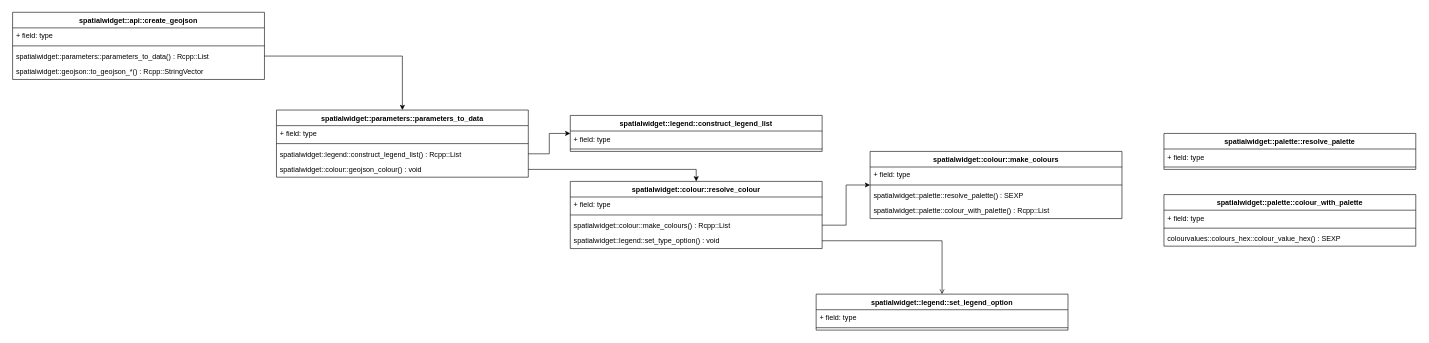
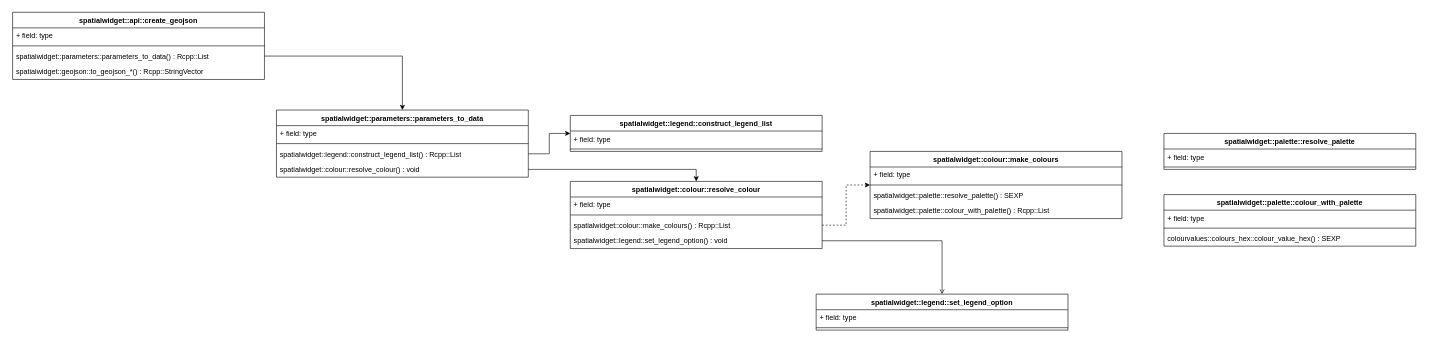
- <mxCell id="11" value="spatialwidget::colour::geojson_colour() : void&#10;" style="text;strokeColor=none;fillColor=none;align=left;verticalAlign=top;spacingLeft=4;spacingRight=4;overflow=hidden;rotatable=0;points=[[0,0.5],[1,0.5]];portConstraint=eastwest;" vertex="1" parent="7"><mxGeometry y="86" width="420" height="26" as="geometry" /></mxCell>
+ <mxCell id="11" value="spatialwidget::colour::resolve_colour() : void&#10;" style="text;strokeColor=none;fillColor=none;align=left;verticalAlign=top;spacingLeft=4;spacingRight=4;overflow=hidden;rotatable=0;points=[[0,0.5],[1,0.5]];portConstraint=eastwest;" vertex="1" parent="7"><mxGeometry y="86" width="420" height="26" as="geometry" /></mxCell>
- <mxCell id="32" style="edgeStyle=orthogonalEdgeStyle;rounded=0;orthogonalLoop=1;jettySize=auto;html=1;" edge="1" parent="1" source="20" target="27"><mxGeometry relative="1" as="geometry" /></mxCell>
+ <mxCell id="32" style="edgeStyle=orthogonalEdgeStyle;rounded=0;orthogonalLoop=1;jettySize=auto;html=1;dashed=1;" edge="1" parent="1" source="20" target="27"><mxGeometry relative="1" as="geometry" /></mxCell>
- <mxCell id="21" value="spatialwidget::legend::set_type_option() : void&#10;" style="text;strokeColor=none;fillColor=none;align=left;verticalAlign=top;spacingLeft=4;spacingRight=4;overflow=hidden;rotatable=0;points=[[0,0.5],[1,0.5]];portConstraint=eastwest;" vertex="1" parent="17"><mxGeometry y="86" width="420" height="26" as="geometry" /></mxCell>
+ <mxCell id="21" value="spatialwidget::legend::set_legend_option() : void&#10;" style="text;strokeColor=none;fillColor=none;align=left;verticalAlign=top;spacingLeft=4;spacingRight=4;overflow=hidden;rotatable=0;points=[[0,0.5],[1,0.5]];portConstraint=eastwest;" vertex="1" parent="17"><mxGeometry y="86" width="420" height="26" as="geometry" /></mxCell>
